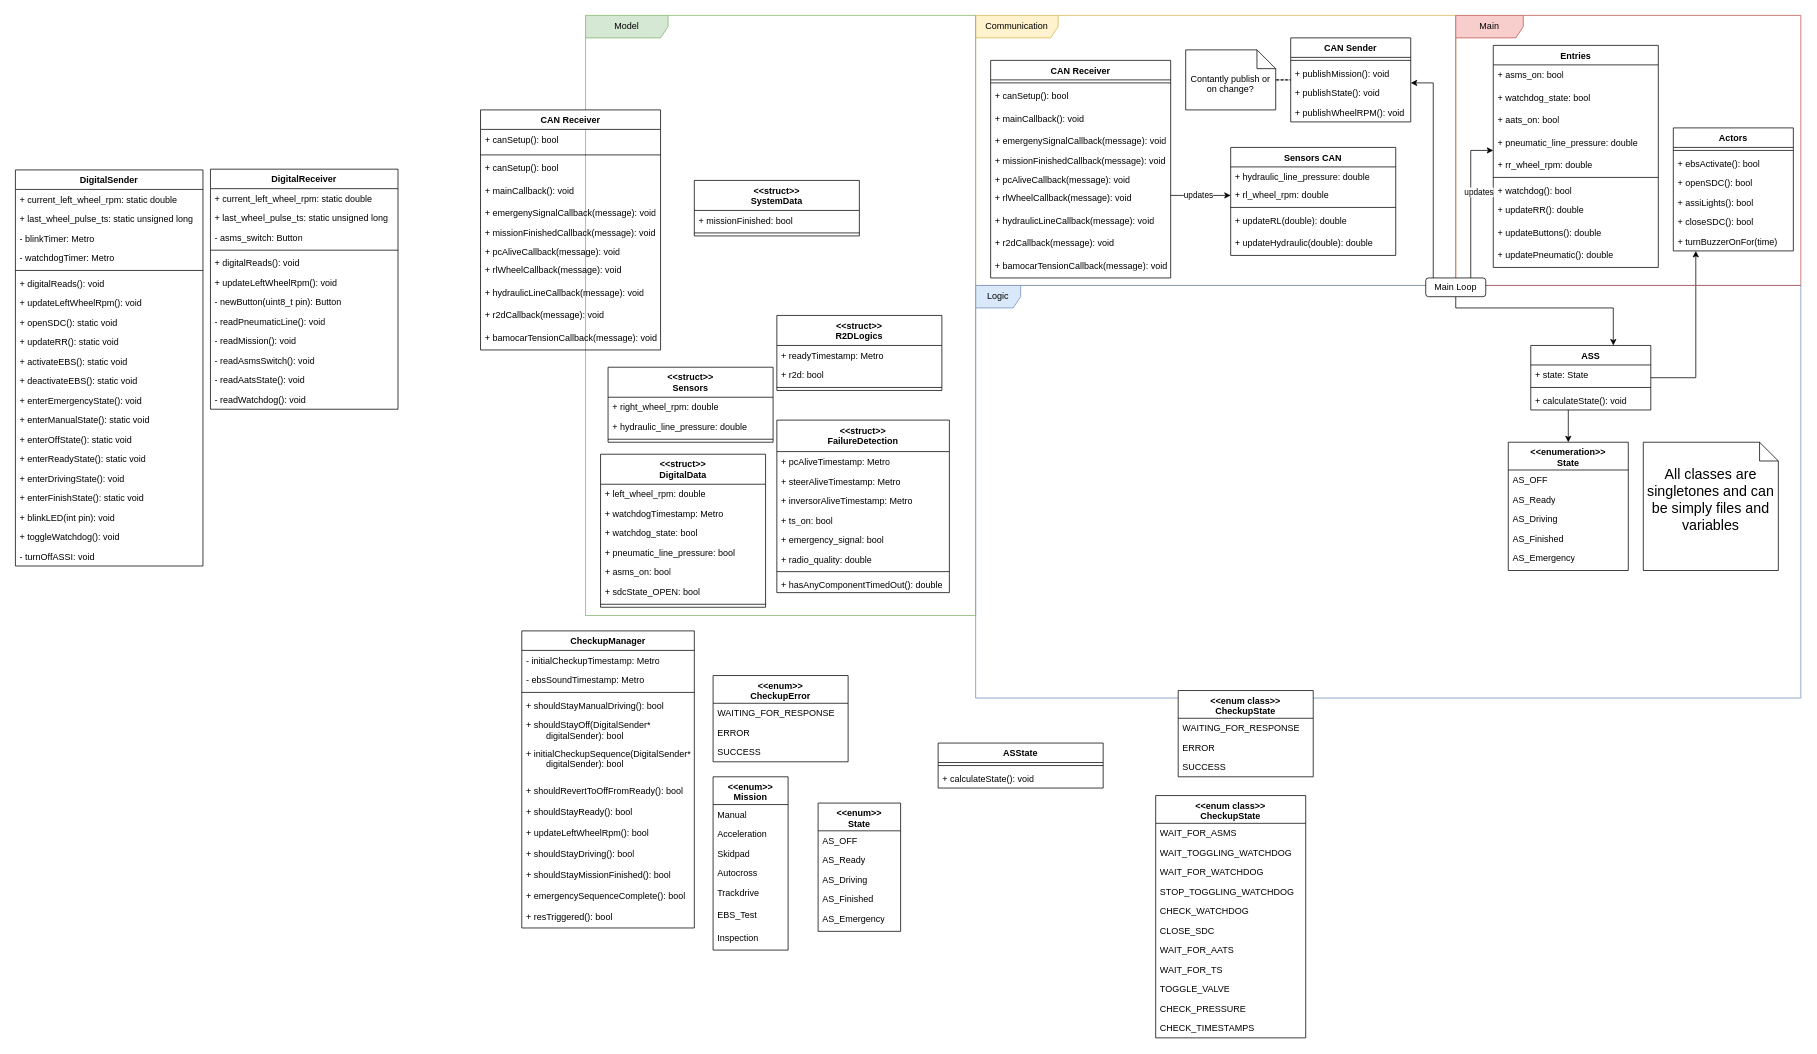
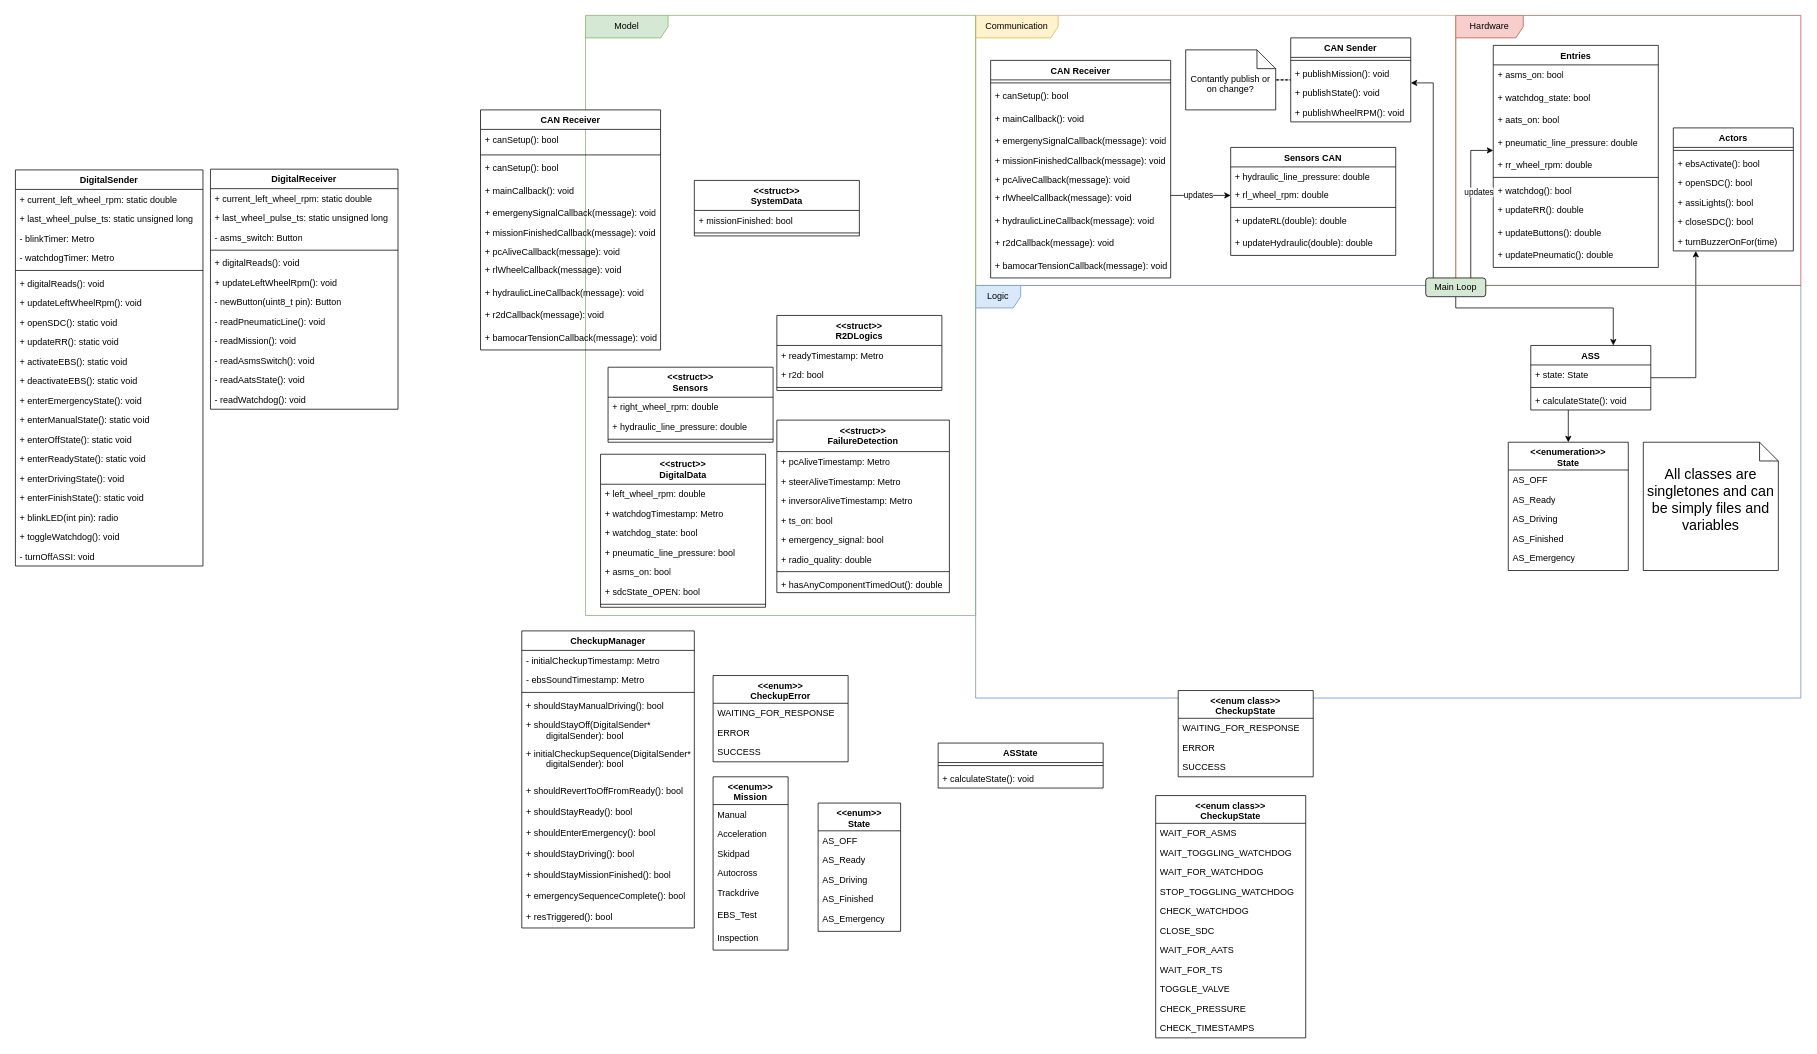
- <mxCell id="69" value="Main" style="shape=umlFrame;whiteSpace=wrap;html=1;pointerEvents=0;width=90;height=30;fillColor=#f8cecc;strokeColor=#b85450;" parent="1" vertex="1"><mxGeometry x="1940" y="20" width="460" height="360" as="geometry" /></mxCell>
+ <mxCell id="69" value="Hardware" style="shape=umlFrame;whiteSpace=wrap;html=1;pointerEvents=0;width=90;height=30;fillColor=#f8cecc;strokeColor=#b85450;" parent="1" vertex="1"><mxGeometry x="1940" y="20" width="460" height="360" as="geometry" /></mxCell>
- <mxCell id="74" value="Main Loop" style="rounded=1;whiteSpace=wrap;html=1;" parent="1" vertex="1"><mxGeometry x="1900" y="370" width="80" height="25" as="geometry" /></mxCell>
+ <mxCell id="74" value="Main Loop" style="rounded=1;whiteSpace=wrap;html=1;fillColor=#d5e8d4;" parent="1" vertex="1"><mxGeometry x="1900" y="370" width="80" height="25" as="geometry" /></mxCell>
- <mxCell id="190" value="+ blinkLED(int pin): void" style="text;strokeColor=none;fillColor=none;align=left;verticalAlign=top;spacingLeft=4;spacingRight=4;overflow=hidden;rotatable=0;points=[[0,0.5],[1,0.5]];portConstraint=eastwest;whiteSpace=wrap;html=1;" vertex="1" parent="172"><mxGeometry y="450" width="250" height="26" as="geometry" /></mxCell>
+ <mxCell id="190" value="+ blinkLED(int pin): radio" style="text;strokeColor=none;fillColor=none;align=left;verticalAlign=top;spacingLeft=4;spacingRight=4;overflow=hidden;rotatable=0;points=[[0,0.5],[1,0.5]];portConstraint=eastwest;whiteSpace=wrap;html=1;" vertex="1" parent="172"><mxGeometry y="450" width="250" height="26" as="geometry" /></mxCell>
- <mxCell id="37" value="+ updateLeftWheelRpm(): bool" style="text;strokeColor=none;fillColor=none;align=left;verticalAlign=top;spacingLeft=4;spacingRight=4;overflow=hidden;rotatable=0;points=[[0,0.5],[1,0.5]];portConstraint=eastwest;whiteSpace=wrap;html=1;" parent="28" vertex="1"><mxGeometry y="256" width="230" height="28" as="geometry" /></mxCell>
+ <mxCell id="37" value="+ shouldEnterEmergency(): bool" style="text;strokeColor=none;fillColor=none;align=left;verticalAlign=top;spacingLeft=4;spacingRight=4;overflow=hidden;rotatable=0;points=[[0,0.5],[1,0.5]];portConstraint=eastwest;whiteSpace=wrap;html=1;" parent="28" vertex="1"><mxGeometry y="256" width="230" height="28" as="geometry" /></mxCell>
